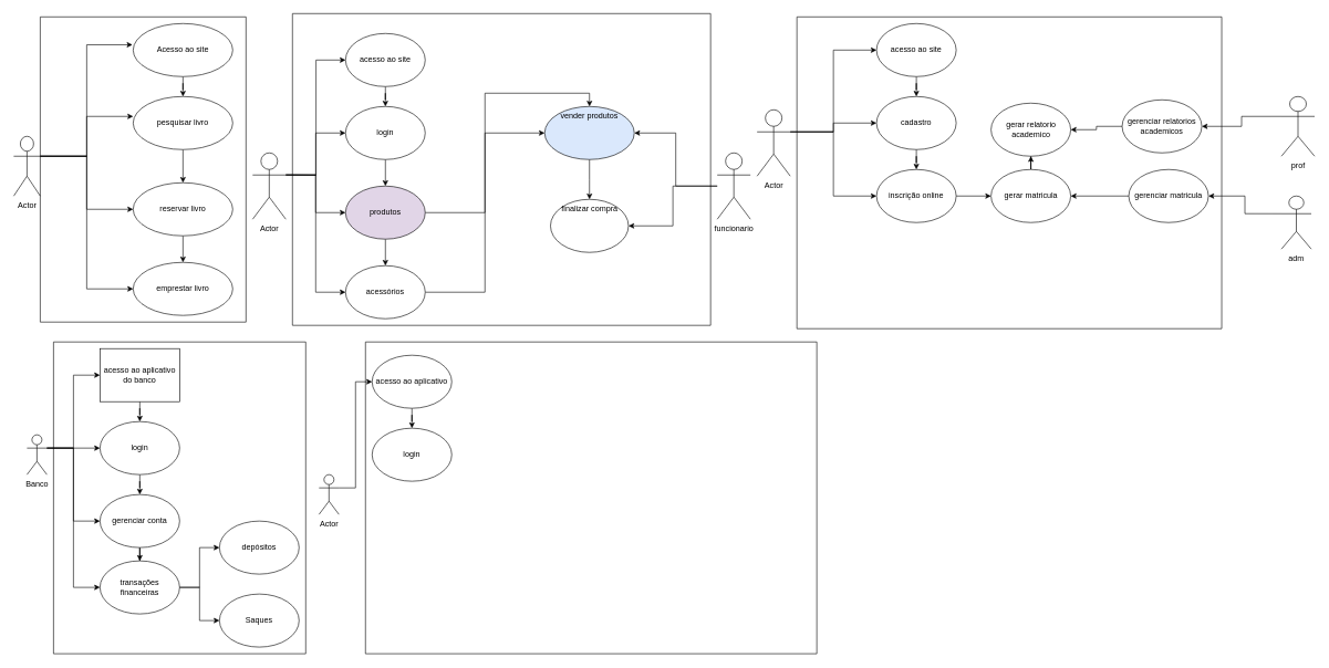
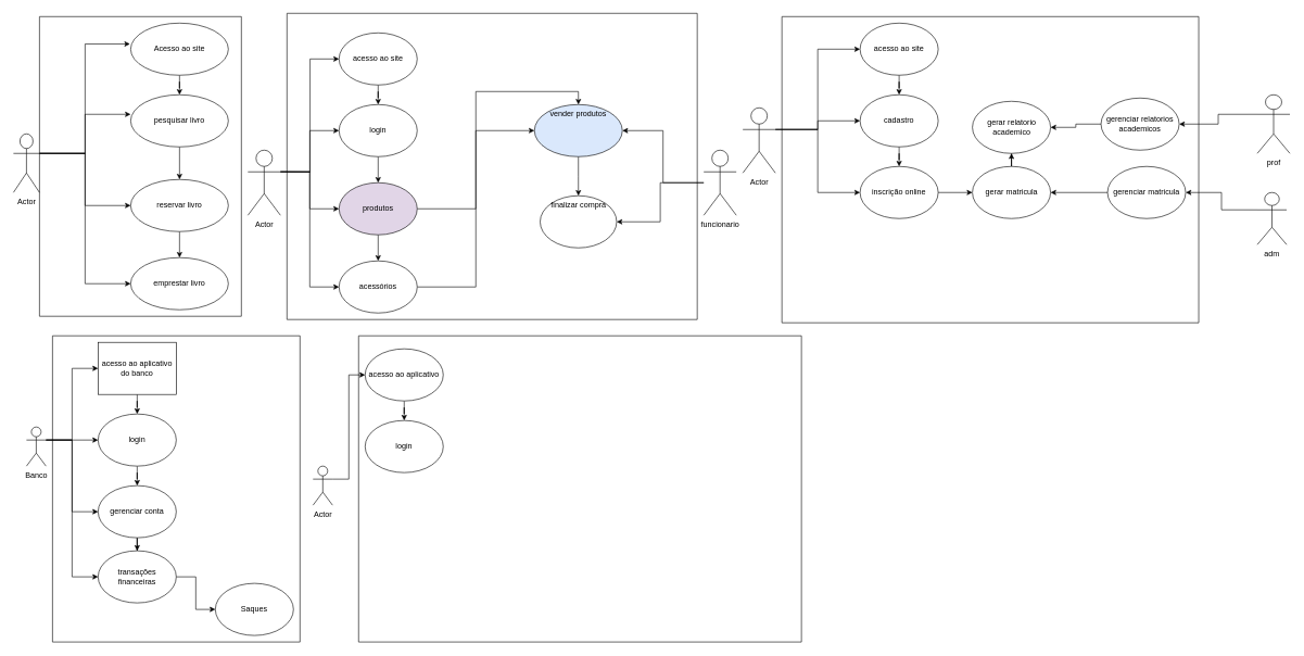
- <mxCell id="69" value="" style="edgeStyle=orthogonalEdgeStyle;rounded=0;orthogonalLoop=1;jettySize=auto;html=1;" parent="59" source="67" target="68" edge="1"><mxGeometry relative="1" as="geometry" /></mxCell>
- <mxCell id="68" value="depósitos" style="ellipse;whiteSpace=wrap;html=1;" parent="59" vertex="1"><mxGeometry x="250" y="270" width="120" height="80" as="geometry" /></mxCell>
